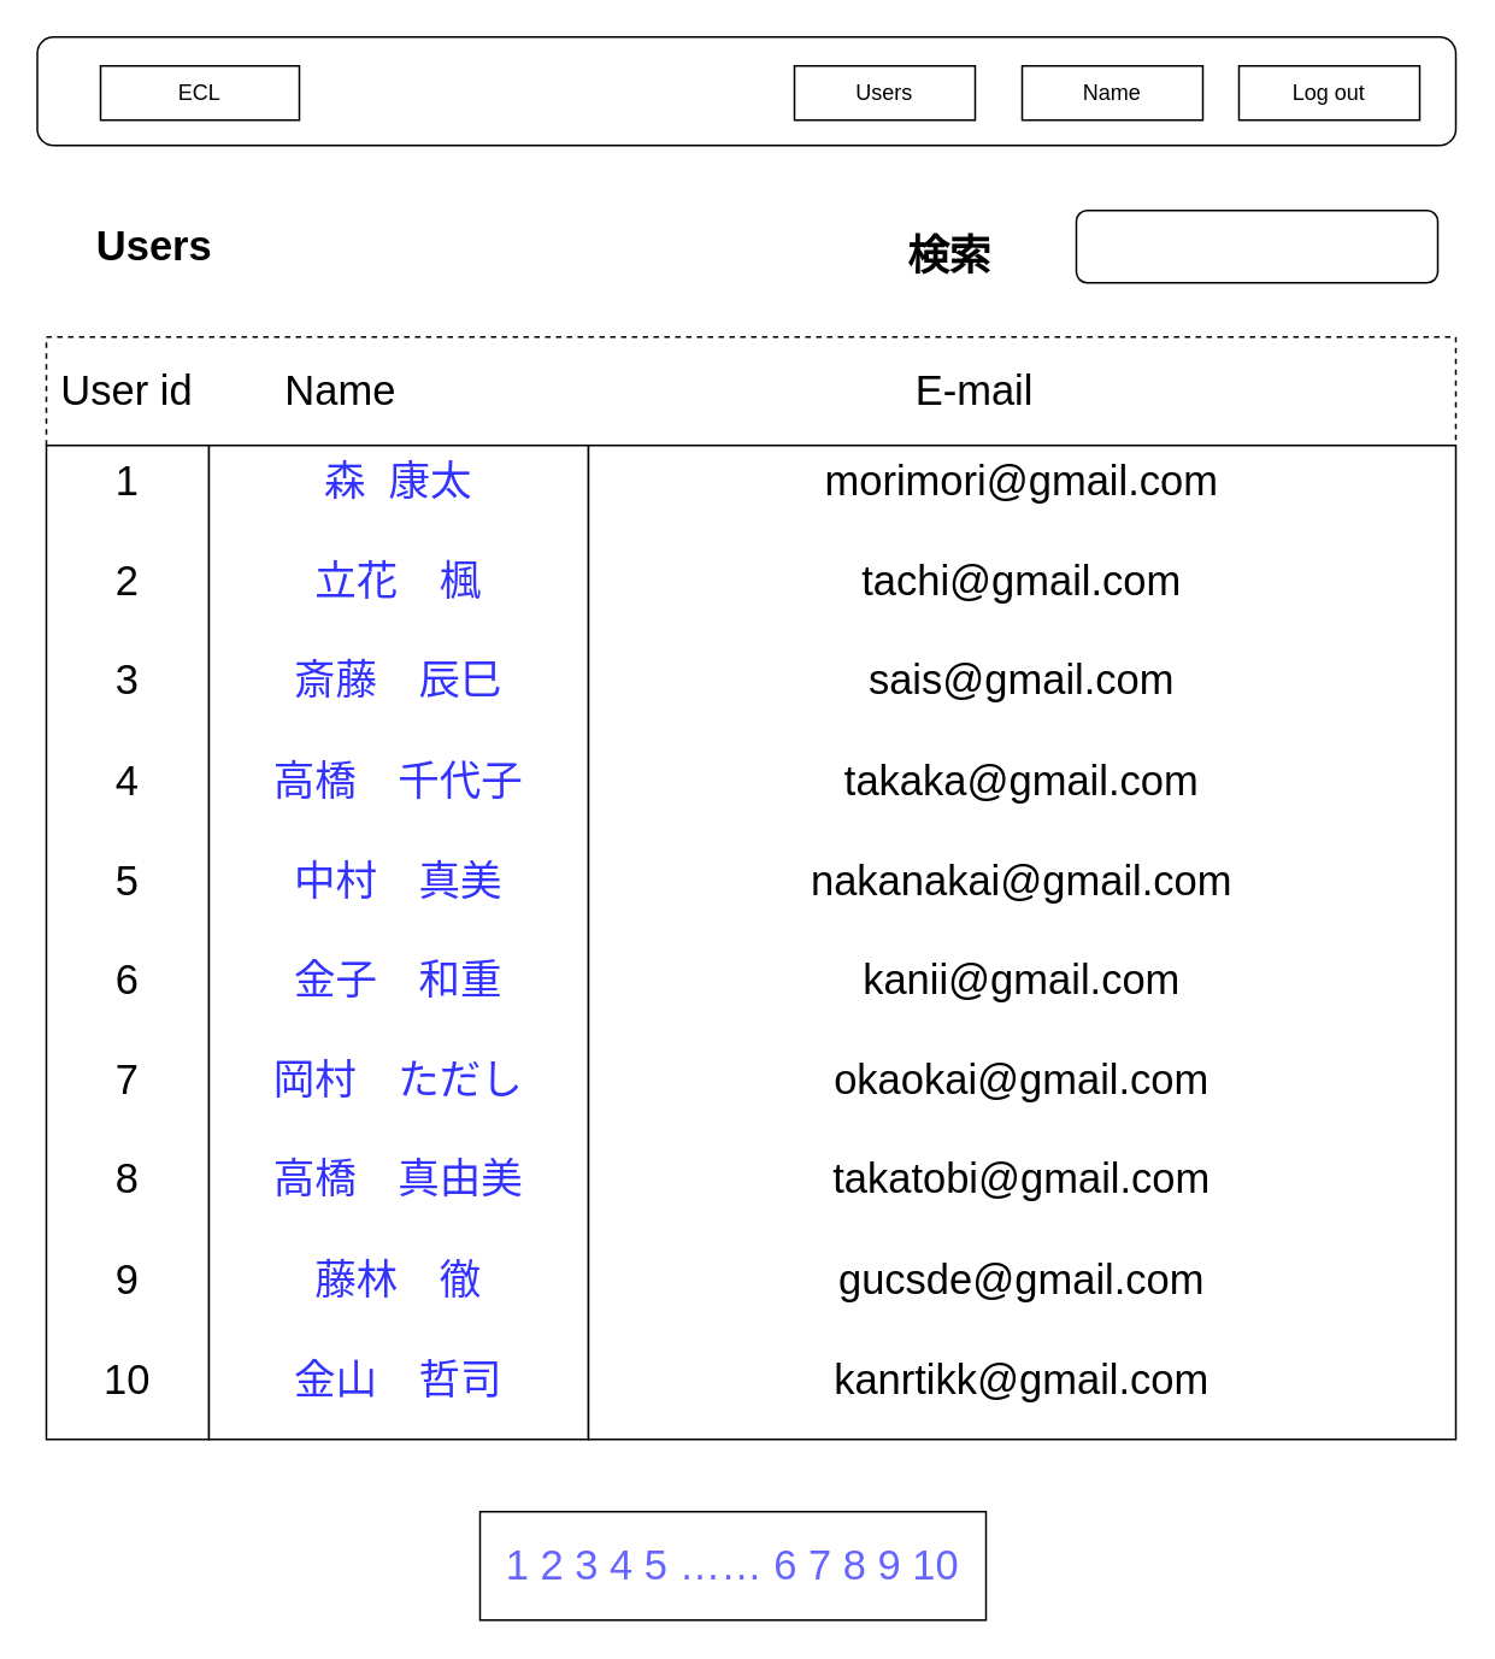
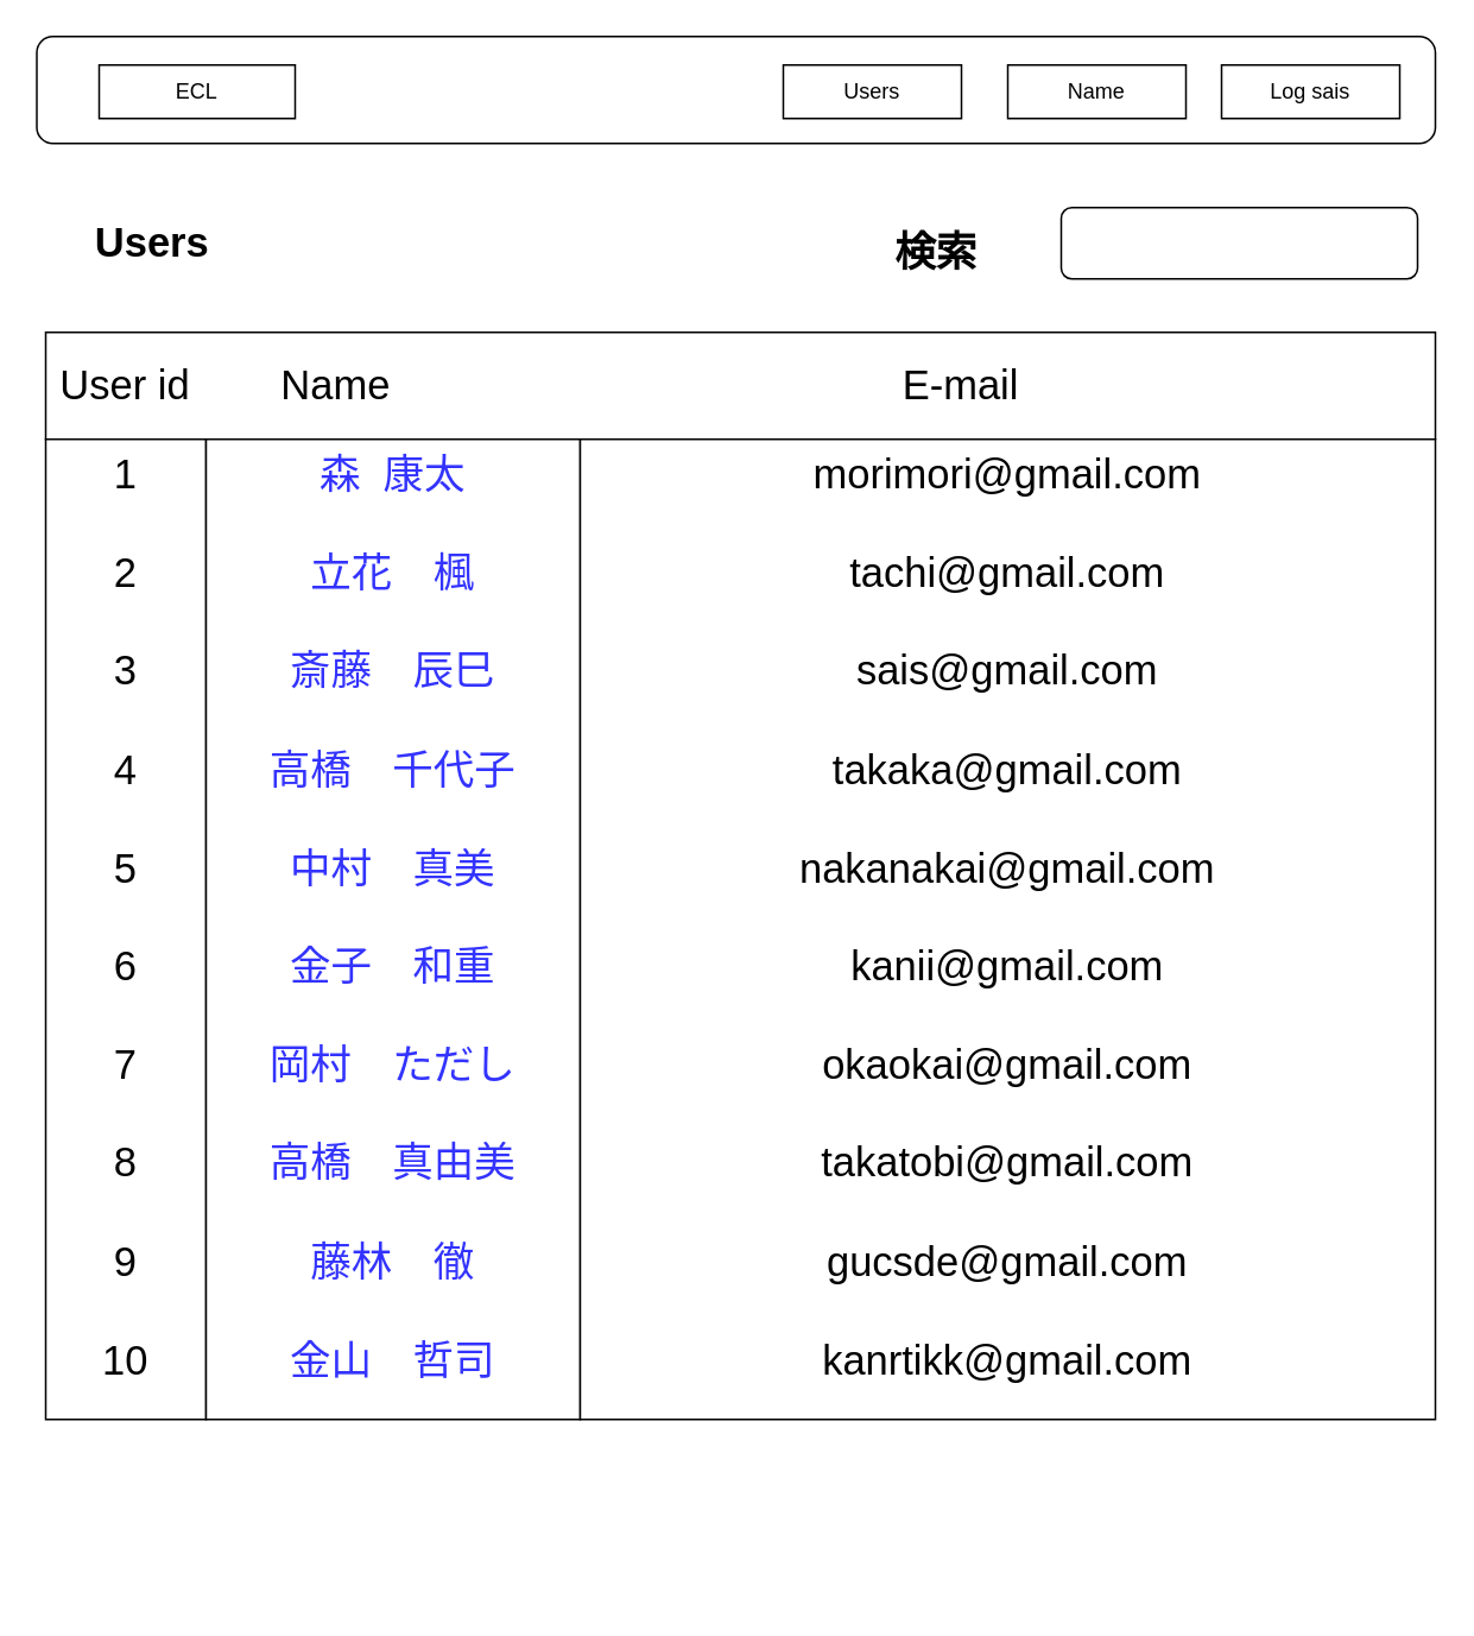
- <mxCell id="5" value="Log out" style="rounded=0;whiteSpace=wrap;html=1;" parent="1" vertex="1"><mxGeometry x="685" y="36" width="100" height="30" as="geometry" /></mxCell>
+ <mxCell id="5" value="Log sais" style="rounded=0;whiteSpace=wrap;html=1;" parent="1" vertex="1"><mxGeometry x="685" y="36" width="100" height="30" as="geometry" /></mxCell>
- <mxCell id="10" value="&amp;nbsp;User id&amp;nbsp; &amp;nbsp; &amp;nbsp; &amp;nbsp; Name&amp;nbsp; &amp;nbsp; &amp;nbsp; &amp;nbsp; &amp;nbsp; &amp;nbsp; &amp;nbsp; &amp;nbsp; &amp;nbsp; &amp;nbsp; &amp;nbsp; &amp;nbsp; &amp;nbsp; &amp;nbsp; &amp;nbsp; &amp;nbsp; &amp;nbsp; &amp;nbsp; &amp;nbsp; &amp;nbsp; &amp;nbsp; &amp;nbsp; &amp;nbsp;E-mail&lt;div style=&quot;text-align: left&quot;&gt;&lt;/div&gt;" style="rounded=0;whiteSpace=wrap;html=1;fontSize=23;align=left;dashed=1;" parent="1" vertex="1"><mxGeometry x="25" y="186" width="780" height="60" as="geometry" /></mxCell>
+ <mxCell id="10" value="&amp;nbsp;User id&amp;nbsp; &amp;nbsp; &amp;nbsp; &amp;nbsp; Name&amp;nbsp; &amp;nbsp; &amp;nbsp; &amp;nbsp; &amp;nbsp; &amp;nbsp; &amp;nbsp; &amp;nbsp; &amp;nbsp; &amp;nbsp; &amp;nbsp; &amp;nbsp; &amp;nbsp; &amp;nbsp; &amp;nbsp; &amp;nbsp; &amp;nbsp; &amp;nbsp; &amp;nbsp; &amp;nbsp; &amp;nbsp; &amp;nbsp; &amp;nbsp;E-mail&lt;div style=&quot;text-align: left&quot;&gt;&lt;/div&gt;" style="rounded=0;whiteSpace=wrap;html=1;fontSize=23;align=left;" parent="1" vertex="1"><mxGeometry x="25" y="186" width="780" height="60" as="geometry" /></mxCell>
- <mxCell id="14" value="1 2 3 4 5 …… 6 7 8 9 10" style="rounded=0;whiteSpace=wrap;html=1;fontSize=23;align=center;fontColor=#6666FF;" parent="1" vertex="1"><mxGeometry x="265" y="836" width="280" height="60" as="geometry" /></mxCell>
